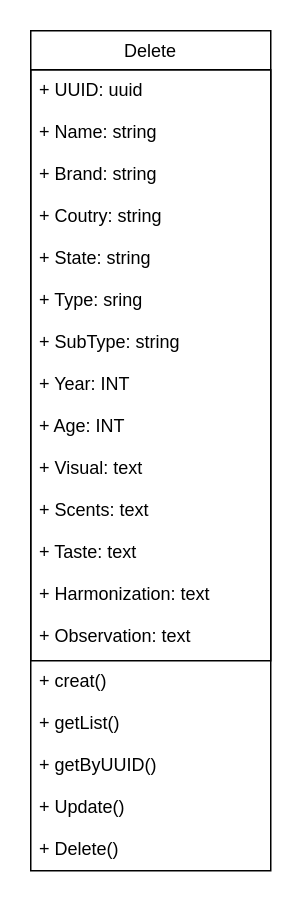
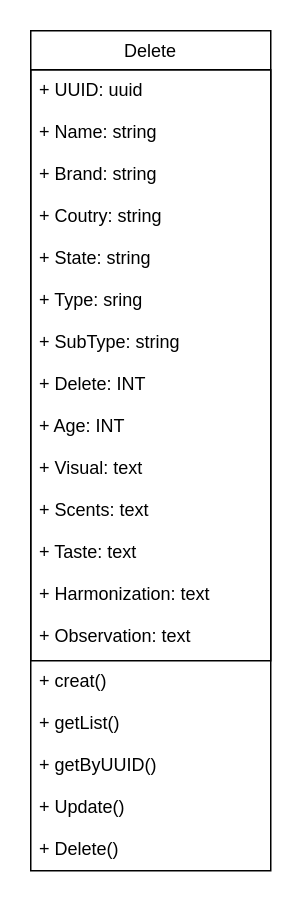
- <mxCell id="3" value="+ UUID: uuid&#10;&#10;+ Name: string&#10;&#10;+ Brand: string&#10;&#10;+ Coutry: string&#10;&#10;+ State: string&#10;&#10;+ Type: sring&#10;&#10;+ SubType: string&#10;&#10;+ Year: INT&#10;&#10;+ Age: INT&#10;&#10;+ Visual: text&#10;&#10;+ Scents: text&#10;&#10;+ Taste: text&#10;&#10;+ Harmonization: text&#10;&#10;+ Observation: text" style="text;strokeColor=default;fillColor=none;align=left;verticalAlign=top;spacingLeft=4;spacingRight=4;overflow=hidden;rotatable=0;points=[[0,0.5],[1,0.5]];portConstraint=eastwest;rounded=0;" vertex="1" parent="2"><mxGeometry y="26" width="160" height="394" as="geometry" /></mxCell>
+ <mxCell id="3" value="+ UUID: uuid&#10;&#10;+ Name: string&#10;&#10;+ Brand: string&#10;&#10;+ Coutry: string&#10;&#10;+ State: string&#10;&#10;+ Type: sring&#10;&#10;+ SubType: string&#10;&#10;+ Delete: INT&#10;&#10;+ Age: INT&#10;&#10;+ Visual: text&#10;&#10;+ Scents: text&#10;&#10;+ Taste: text&#10;&#10;+ Harmonization: text&#10;&#10;+ Observation: text" style="text;strokeColor=default;fillColor=none;align=left;verticalAlign=top;spacingLeft=4;spacingRight=4;overflow=hidden;rotatable=0;points=[[0,0.5],[1,0.5]];portConstraint=eastwest;rounded=0;" vertex="1" parent="2"><mxGeometry y="26" width="160" height="394" as="geometry" /></mxCell>
